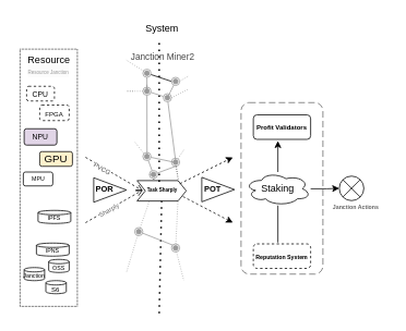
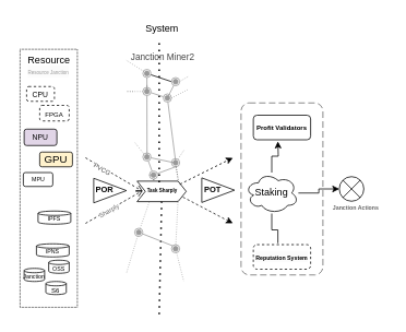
- <mxCell id="69" value="Staking" style="ellipse;shape=cloud;whiteSpace=wrap;html=1;" parent="1" vertex="1"><mxGeometry x="299" y="210" width="80" height="41" as="geometry" /></mxCell>
+ <mxCell id="69" value="Staking" style="ellipse;shape=cloud;whiteSpace=wrap;html=1;" parent="1" vertex="1"><mxGeometry x="299" y="210" width="65" height="50" as="geometry" /></mxCell>
